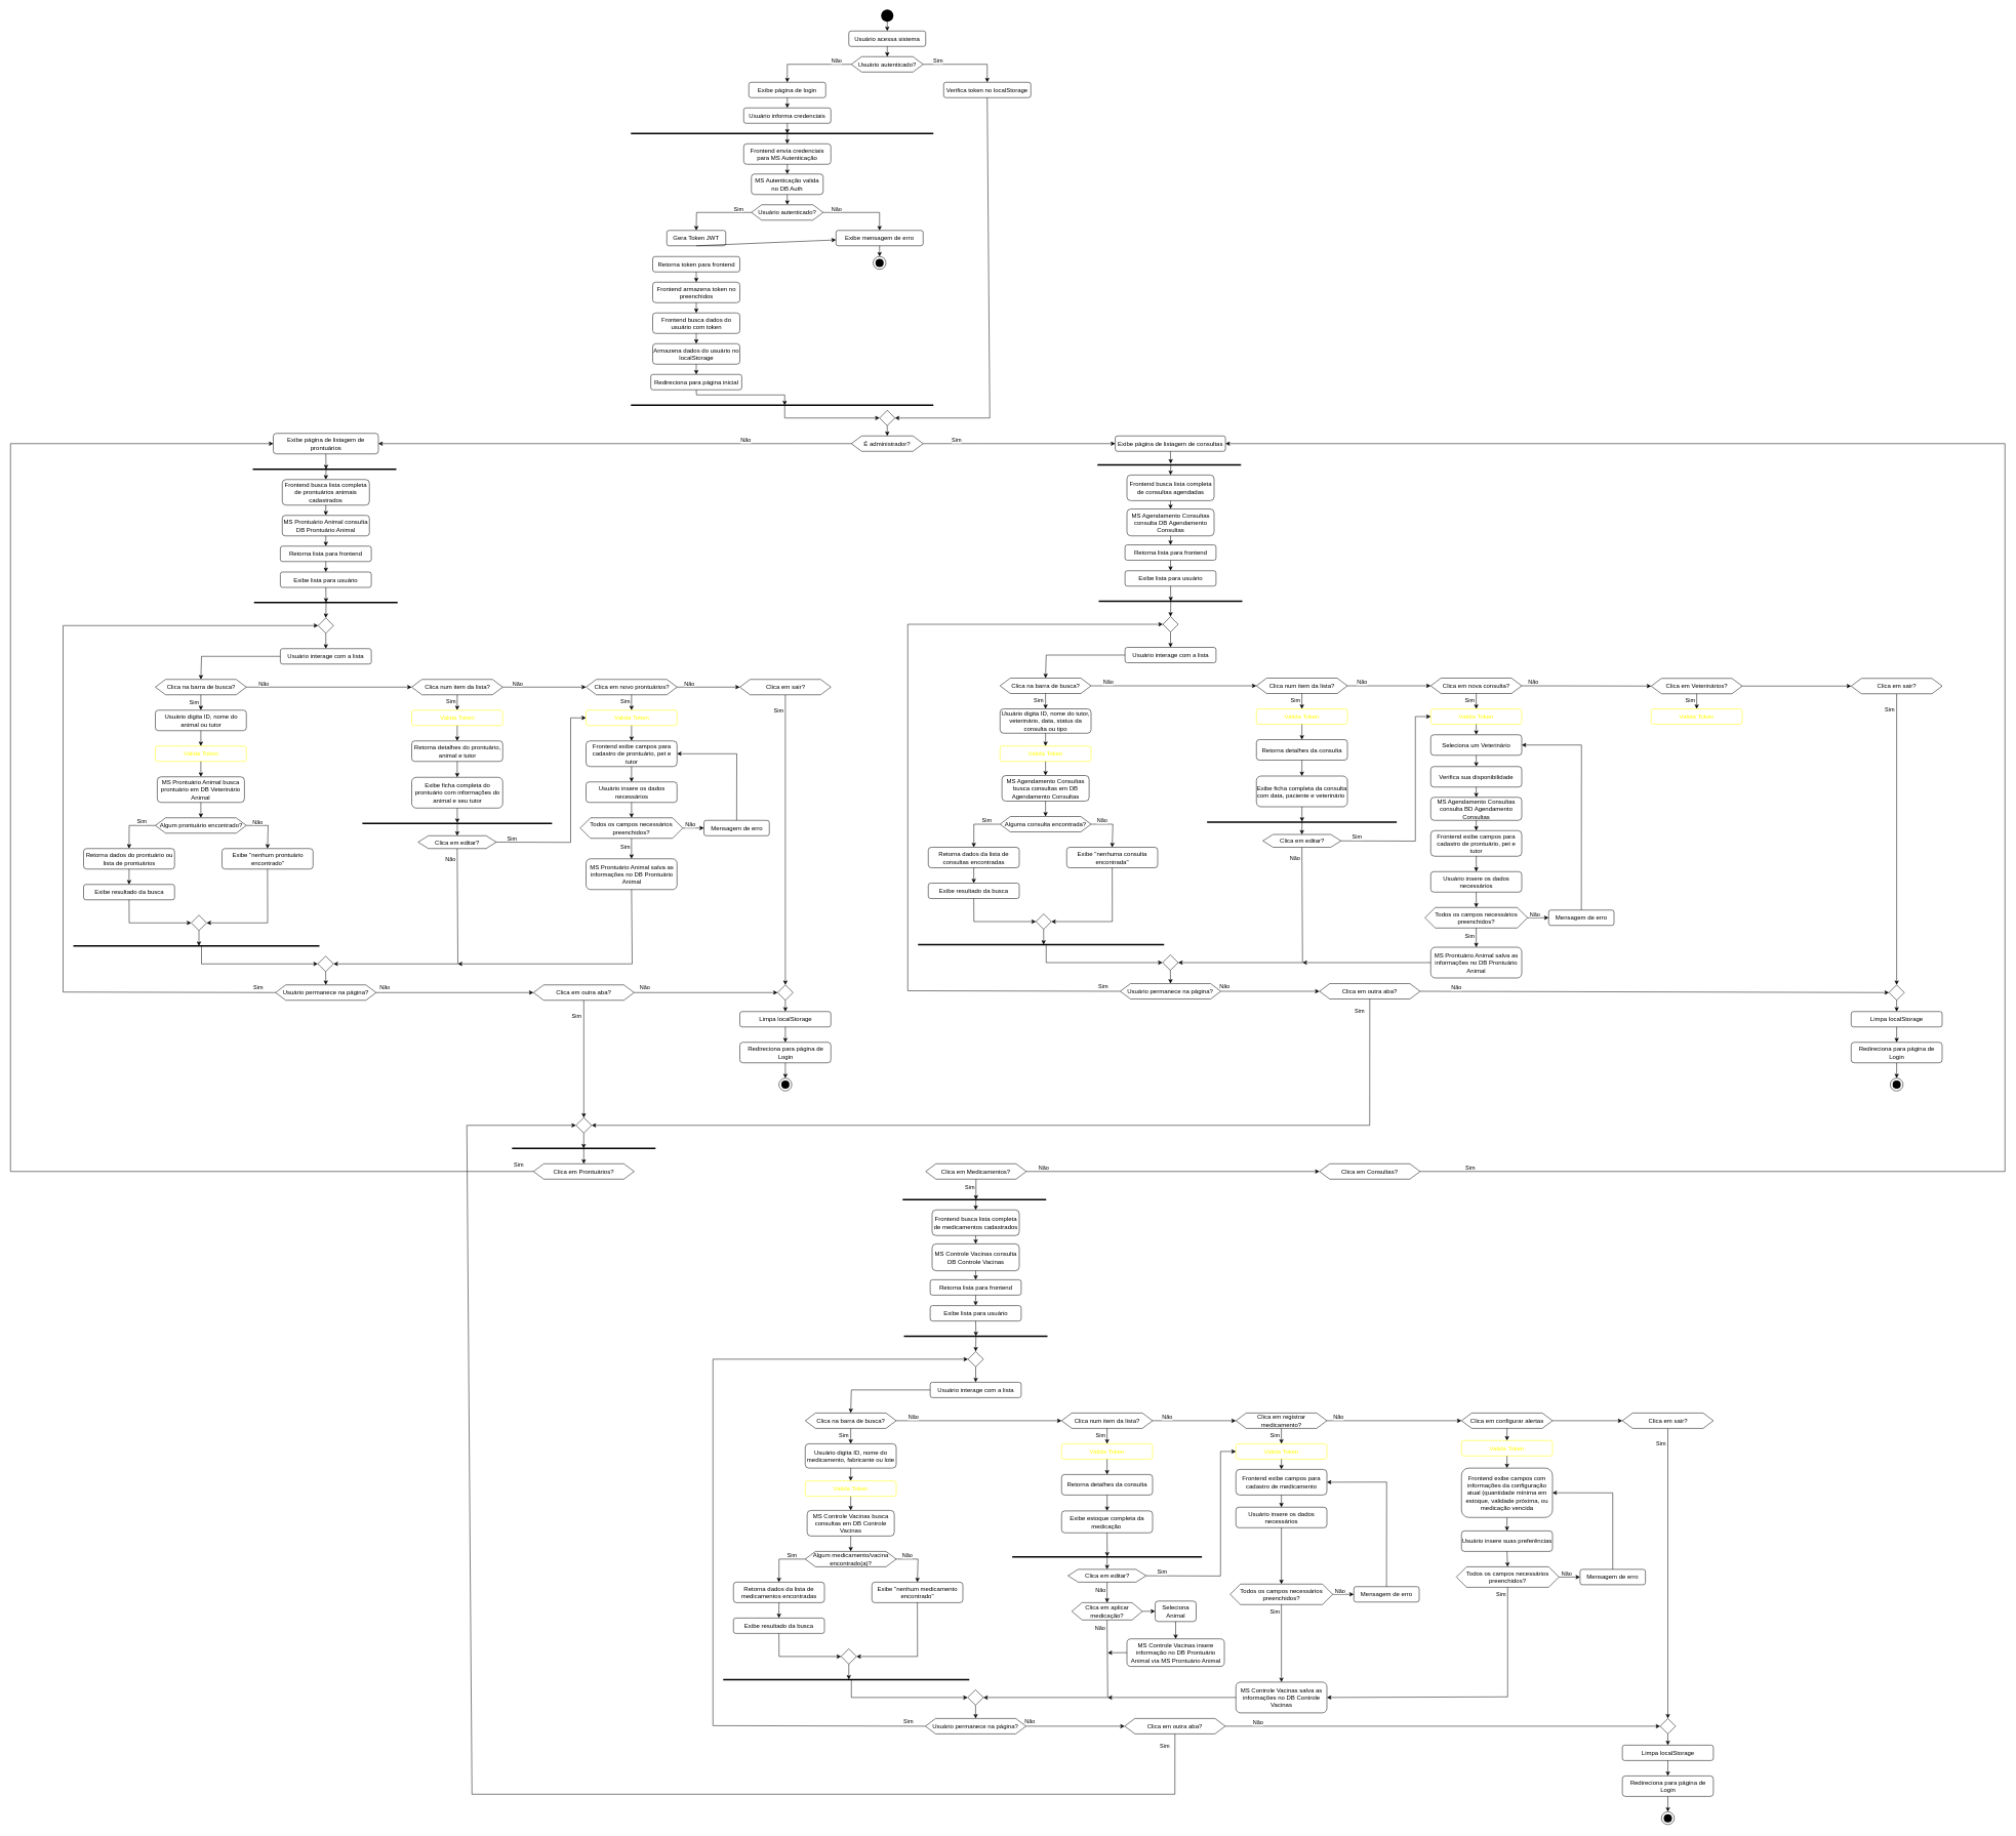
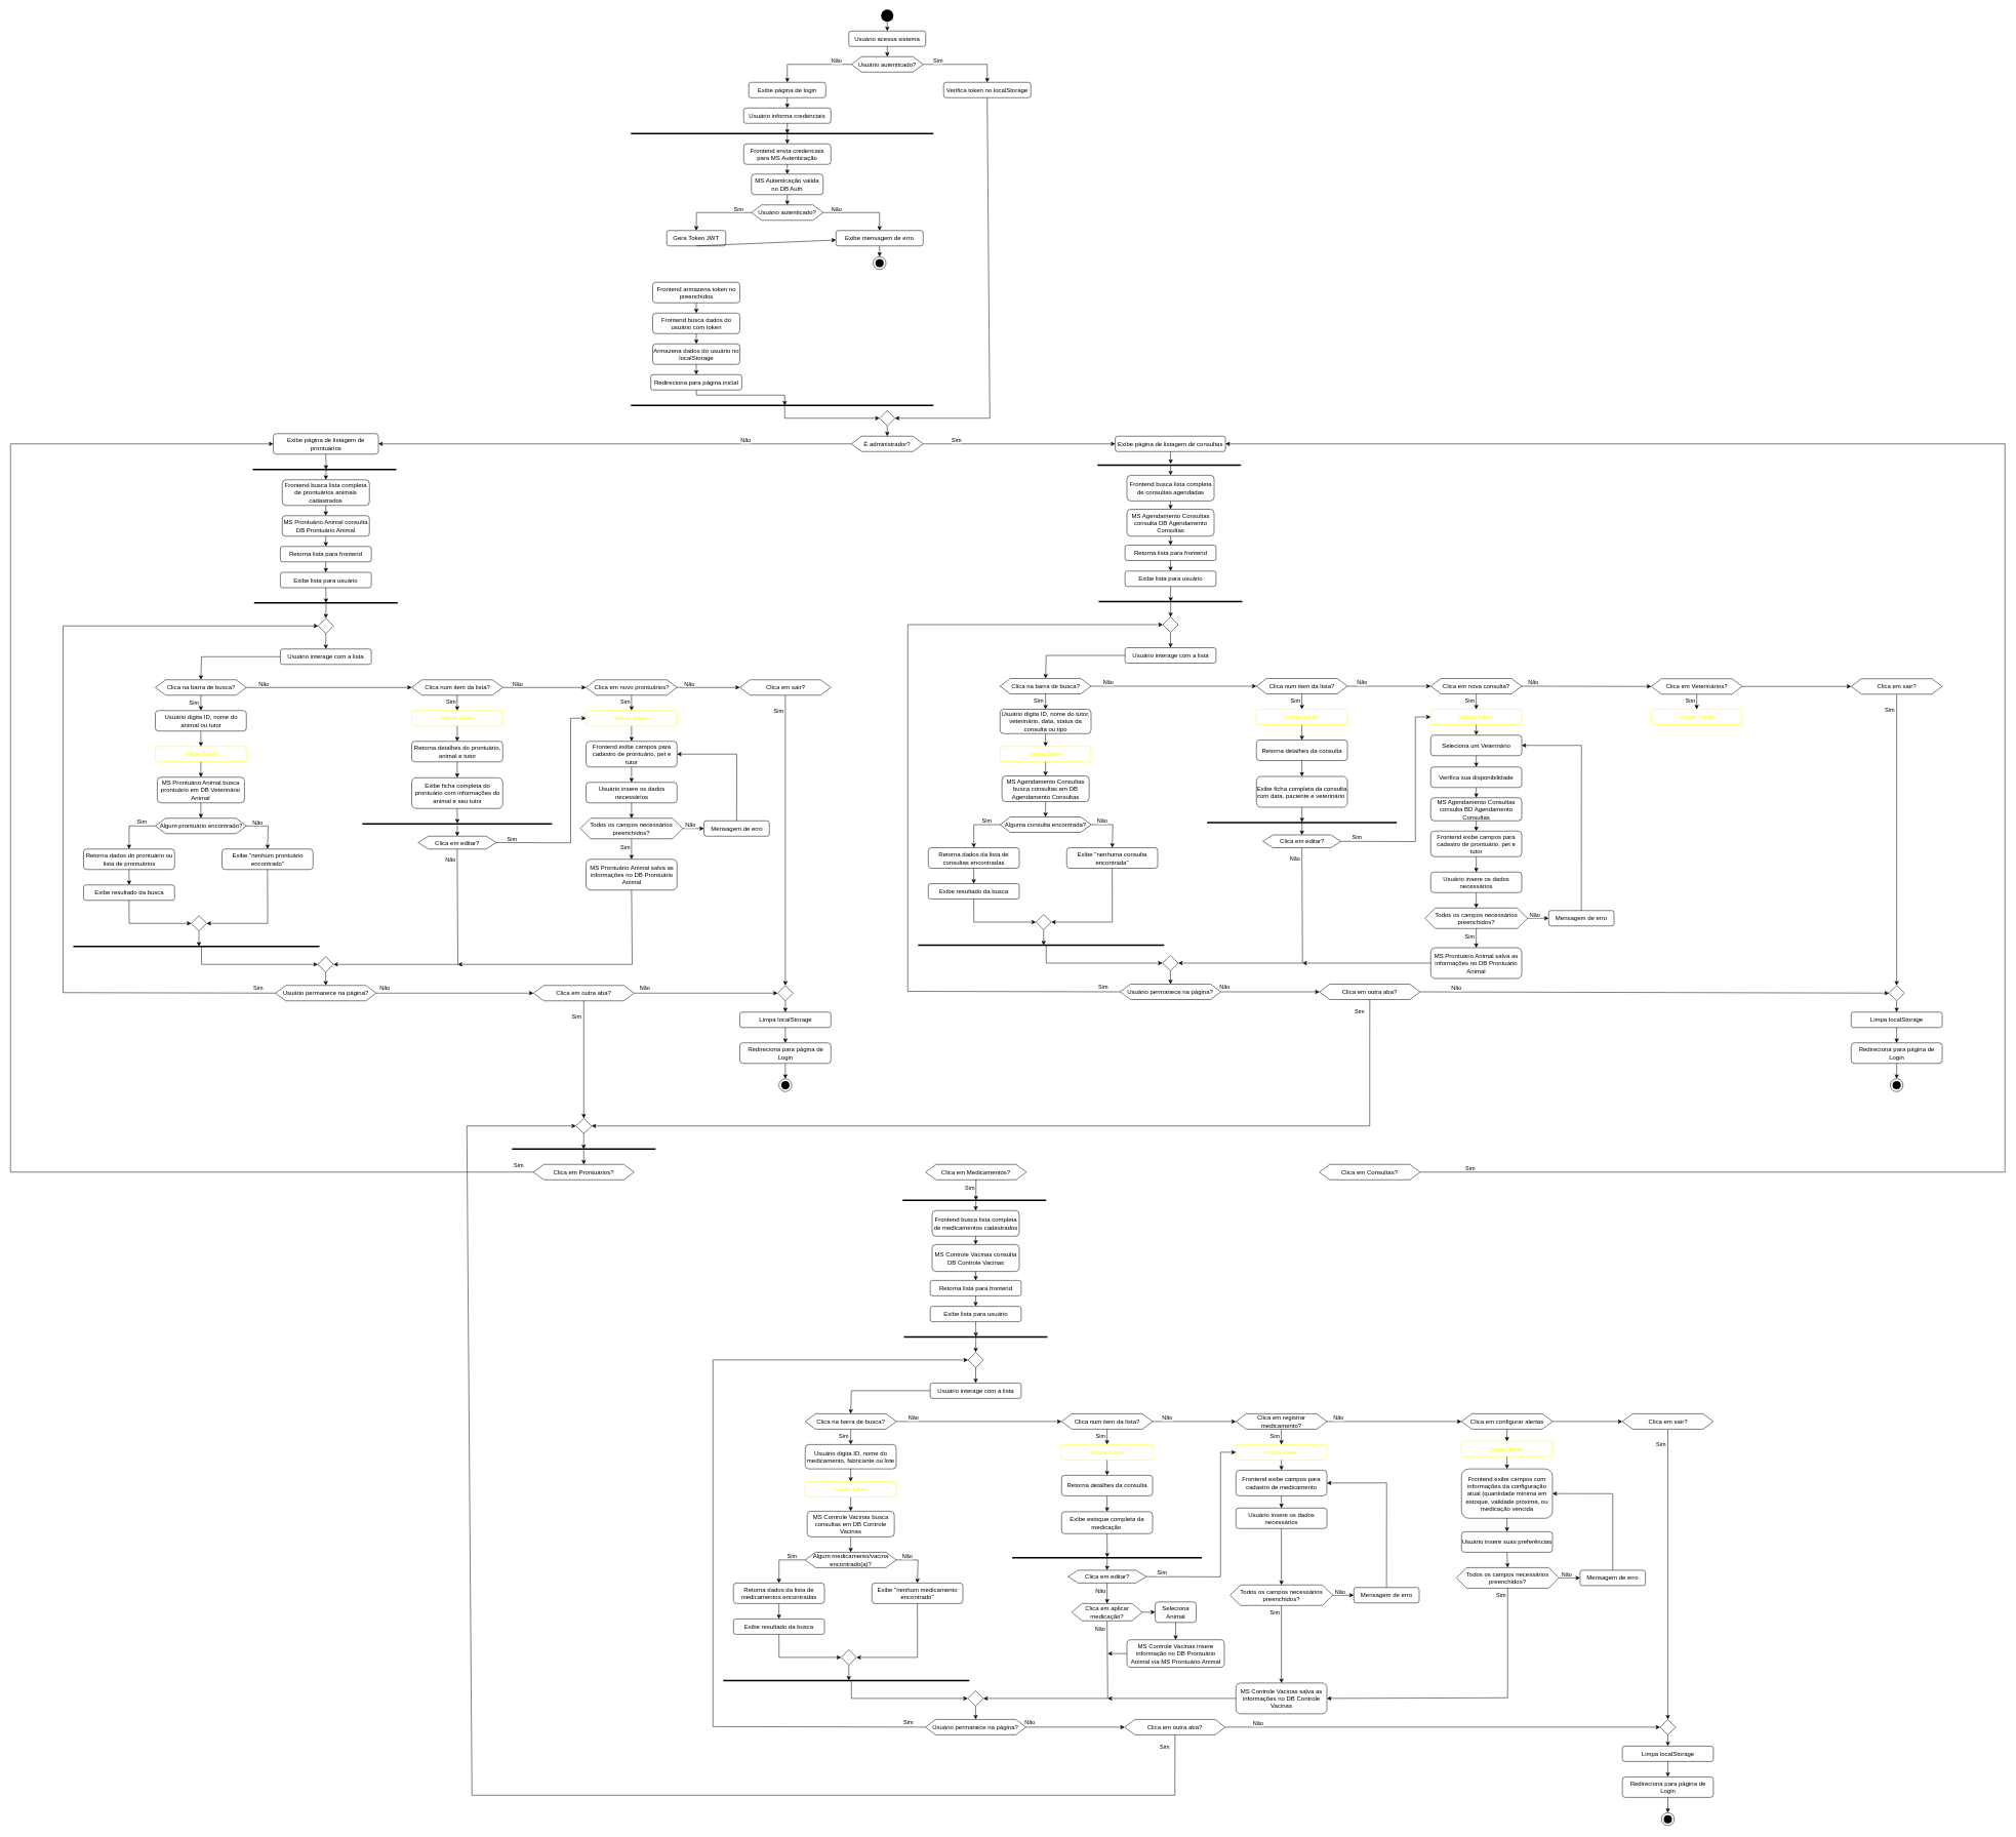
- <mxCell id="32" value="Retorna token para frontend" style="rounded=1;whiteSpace=wrap;html=1;" parent="1" vertex="1"><mxGeometry x="1272.5" y="500" width="170" height="30" as="geometry" /></mxCell>
- <mxCell id="39" value="" style="endArrow=classic;html=1;rounded=0;exitX=0.5;exitY=1;exitDx=0;exitDy=0;entryX=0.5;entryY=0;entryDx=0;entryDy=0;" parent="1" source="32" target="33" edge="1"><mxGeometry width="50" height="50" relative="1" as="geometry"><mxPoint x="1368" y="489" as="sourcePoint" /><mxPoint x="1368" y="510" as="targetPoint" /></mxGeometry></mxCell>
- <mxCell id="276" value="" style="endArrow=classic;html=1;rounded=0;entryX=0;entryY=0.5;entryDx=0;entryDy=0;exitX=1;exitY=0.5;exitDx=0;exitDy=0;" edge="1" parent="1" source="261" target="275"><mxGeometry width="50" height="50" relative="1" as="geometry"><mxPoint x="1246" y="2295" as="sourcePoint" /><mxPoint x="1815" y="2295" as="targetPoint" /></mxGeometry></mxCell>
- <mxCell id="277" value="Não" style="edgeLabel;html=1;align=center;verticalAlign=middle;resizable=0;points=[];" vertex="1" connectable="0" parent="276"><mxGeometry x="-0.865" y="7" relative="1" as="geometry"><mxPoint x="-6" y="-2" as="offset" /></mxGeometry></mxCell>
